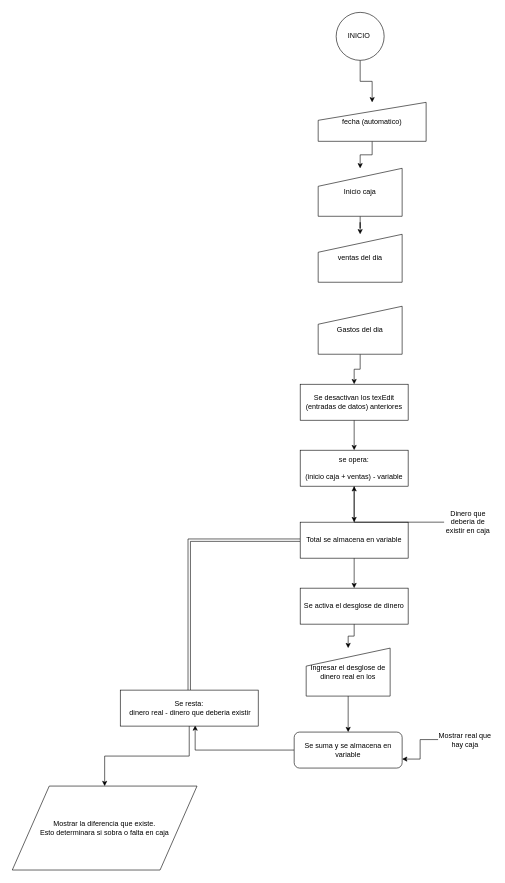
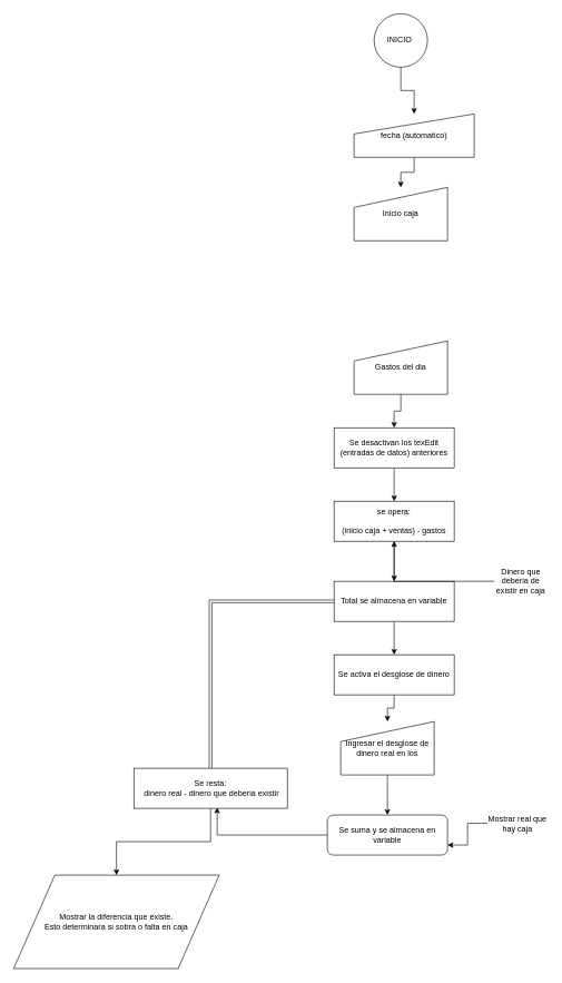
- <mxCell id="6" style="edgeStyle=orthogonalEdgeStyle;rounded=0;orthogonalLoop=1;jettySize=auto;html=1;" edge="1" parent="1" source="7" target="8"><mxGeometry relative="1" as="geometry" /></mxCell>
- <mxCell id="8" value="ventas del dia" style="shape=manualInput;whiteSpace=wrap;html=1;" vertex="1" parent="1"><mxGeometry x="530" y="390" width="140" height="80" as="geometry" /></mxCell>
- <mxCell id="12" value="se opera:&lt;br&gt;&lt;br&gt;(inicio caja + ventas) - variable&lt;br&gt;" style="rounded=0;whiteSpace=wrap;html=1;" vertex="1" parent="1"><mxGeometry x="500" y="750" width="180" height="60" as="geometry" /></mxCell>
+ <mxCell id="12" value="se opera:&lt;br&gt;&lt;br&gt;(inicio caja + ventas) - gastos&lt;br&gt;" style="rounded=0;whiteSpace=wrap;html=1;" vertex="1" parent="1"><mxGeometry x="500" y="750" width="180" height="60" as="geometry" /></mxCell>
